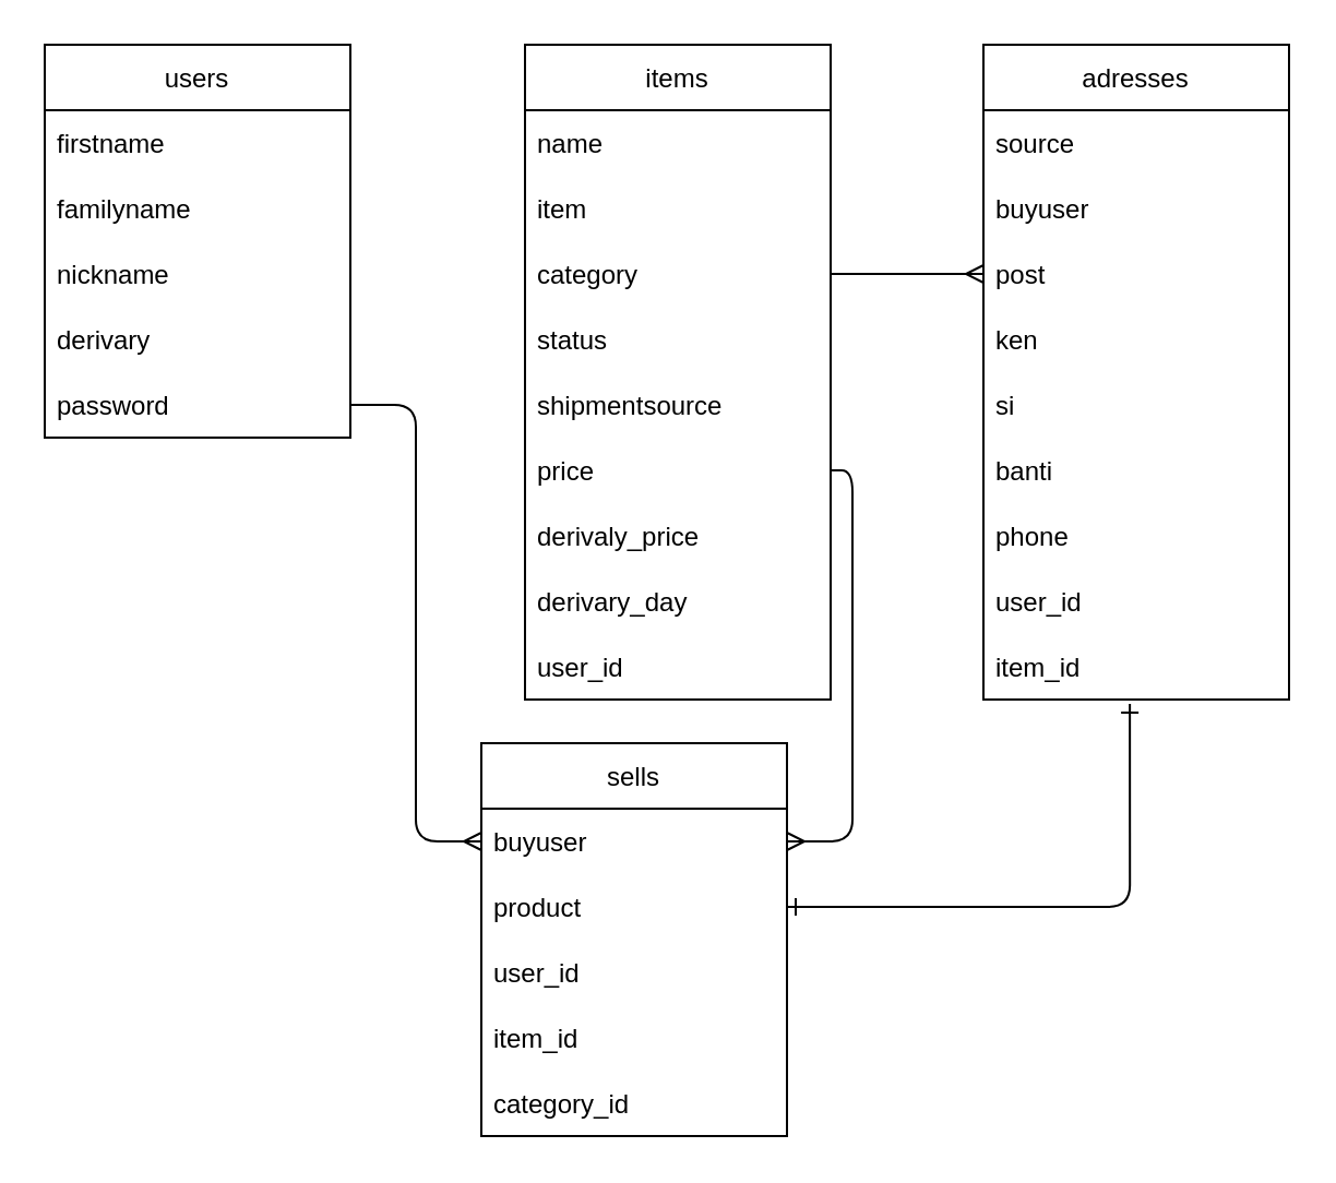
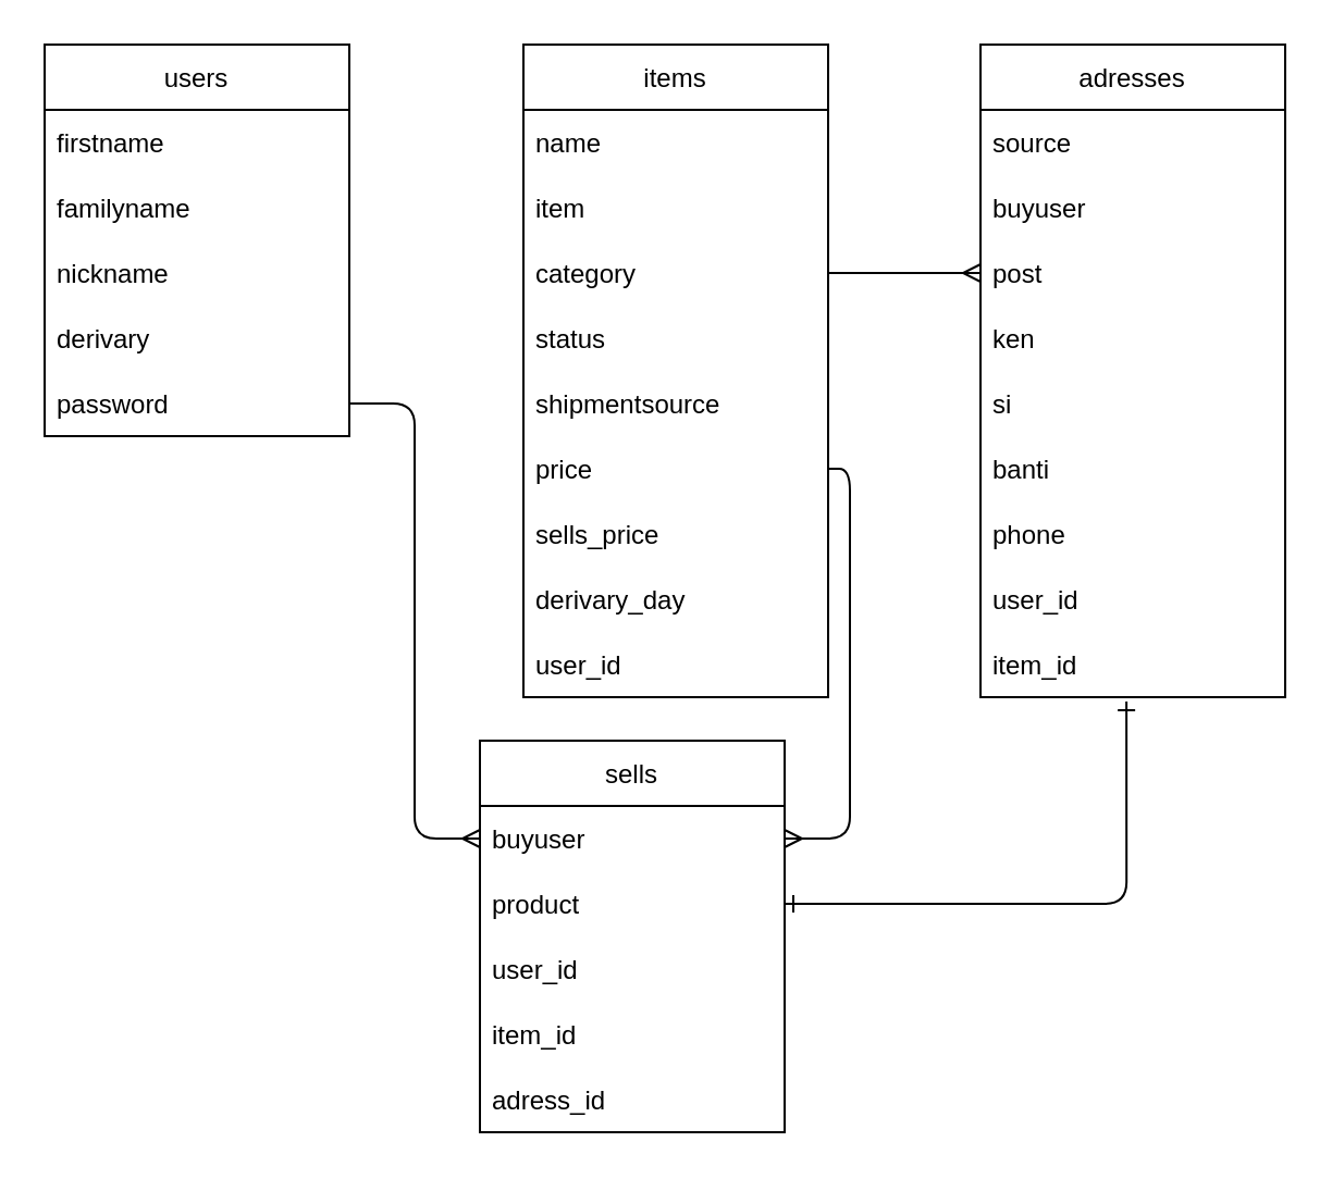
- <mxCell id="15" value="derivaly_price" style="text;strokeColor=none;fillColor=none;align=left;verticalAlign=middle;spacingLeft=4;spacingRight=4;overflow=hidden;points=[[0,0.5],[1,0.5]];portConstraint=eastwest;rotatable=0;" vertex="1" parent="8"><mxGeometry y="210" width="140" height="30" as="geometry" /></mxCell>
+ <mxCell id="15" value="sells_price" style="text;strokeColor=none;fillColor=none;align=left;verticalAlign=middle;spacingLeft=4;spacingRight=4;overflow=hidden;points=[[0,0.5],[1,0.5]];portConstraint=eastwest;rotatable=0;" vertex="1" parent="8"><mxGeometry y="210" width="140" height="30" as="geometry" /></mxCell>
- <mxCell id="23" value="category_id" style="text;strokeColor=none;fillColor=none;align=left;verticalAlign=middle;spacingLeft=4;spacingRight=4;overflow=hidden;points=[[0,0.5],[1,0.5]];portConstraint=eastwest;rotatable=0;" parent="18" vertex="1"><mxGeometry y="150" width="140" height="30" as="geometry" /></mxCell>
+ <mxCell id="23" value="adress_id" style="text;strokeColor=none;fillColor=none;align=left;verticalAlign=middle;spacingLeft=4;spacingRight=4;overflow=hidden;points=[[0,0.5],[1,0.5]];portConstraint=eastwest;rotatable=0;" parent="18" vertex="1"><mxGeometry y="150" width="140" height="30" as="geometry" /></mxCell>
